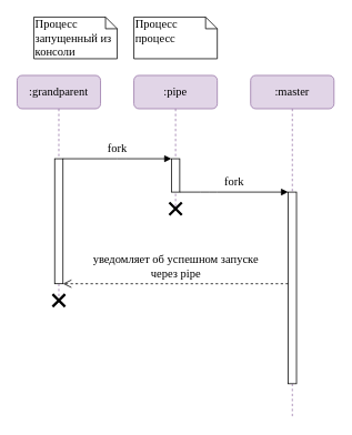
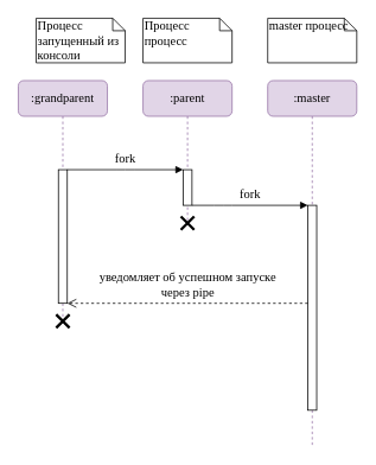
+ <mxCell id="13" value="master процесс" style="shape=note;whiteSpace=wrap;html=1;size=14;verticalAlign=top;align=left;spacingTop=-6;rounded=0;shadow=0;comic=0;labelBackgroundColor=none;strokeColor=#000000;strokeWidth=1;fillColor=#FFFFFF;fontFamily=Verdana;fontSize=14;fontColor=#000000;" parent="1" vertex="1"><mxGeometry x="300" y="20" width="100" height="50" as="geometry" /></mxCell>
- <mxCell id="2" value=":pipe" style="shape=umlLifeline;perimeter=lifelinePerimeter;whiteSpace=wrap;html=1;container=1;collapsible=0;recursiveResize=0;outlineConnect=0;rounded=1;shadow=0;comic=0;labelBackgroundColor=none;strokeColor=#9673a6;strokeWidth=1;fillColor=#e1d5e7;fontFamily=Verdana;fontSize=14;align=center;" parent="1" vertex="1"><mxGeometry x="160" y="90" width="100" height="160" as="geometry" /></mxCell>
+ <mxCell id="2" value=":parent" style="shape=umlLifeline;perimeter=lifelinePerimeter;whiteSpace=wrap;html=1;container=1;collapsible=0;recursiveResize=0;outlineConnect=0;rounded=1;shadow=0;comic=0;labelBackgroundColor=none;strokeColor=#9673a6;strokeWidth=1;fillColor=#e1d5e7;fontFamily=Verdana;fontSize=14;align=center;" parent="1" vertex="1"><mxGeometry x="160" y="90" width="100" height="160" as="geometry" /></mxCell>
